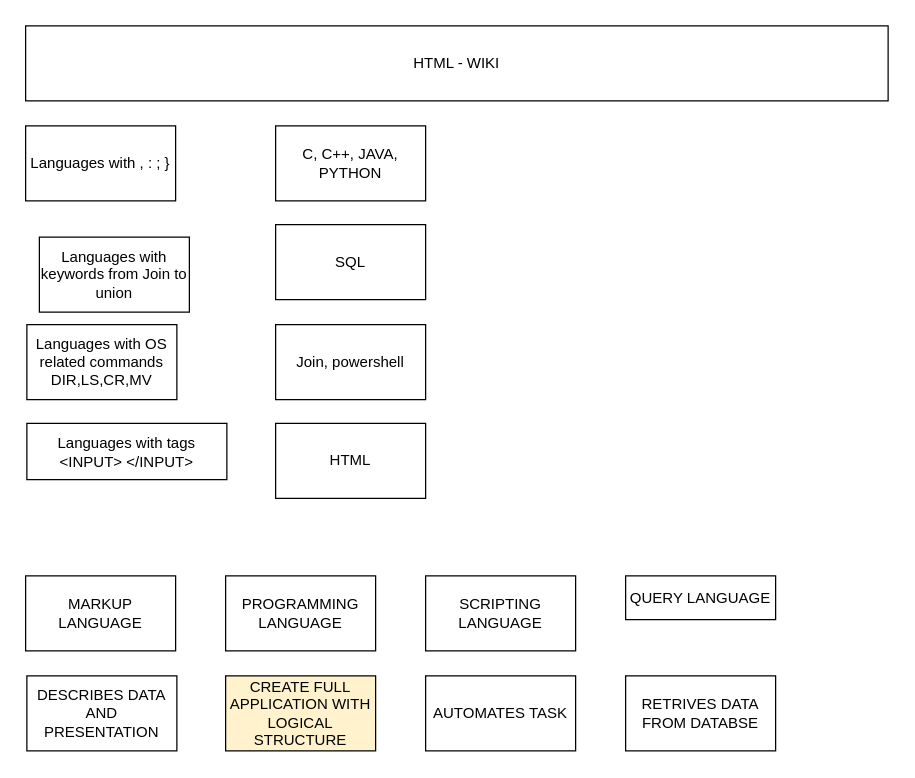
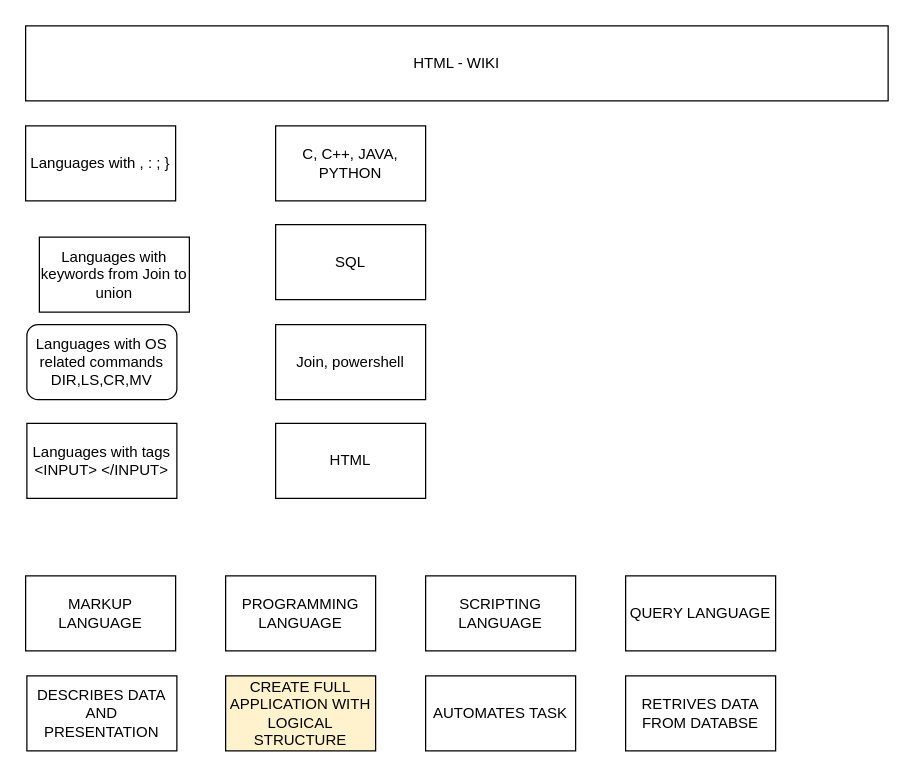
- <mxCell id="5" value="Languages with OS related commands DIR,LS,CR,MV" style="rounded=0;whiteSpace=wrap;html=1;" vertex="1" parent="1"><mxGeometry x="21" y="259" width="120" height="60" as="geometry" /></mxCell>
+ <mxCell id="5" value="Languages with OS related commands DIR,LS,CR,MV" style="whiteSpace=wrap;html=1;rounded=1;" vertex="1" parent="1"><mxGeometry x="21" y="259" width="120" height="60" as="geometry" /></mxCell>
- <mxCell id="6" value="Languages with tags &amp;lt;INPUT&amp;gt; &amp;lt;/INPUT&amp;gt;" style="rounded=0;whiteSpace=wrap;html=1;" vertex="1" parent="1"><mxGeometry x="21" y="338" width="160" height="45" as="geometry" /></mxCell>
+ <mxCell id="6" value="Languages with tags &amp;lt;INPUT&amp;gt; &amp;lt;/INPUT&amp;gt;" style="rounded=0;whiteSpace=wrap;html=1;" vertex="1" parent="1"><mxGeometry x="21" y="338" width="120" height="60" as="geometry" /></mxCell>
- <mxCell id="13" value="QUERY LANGUAGE" style="rounded=0;whiteSpace=wrap;html=1;" vertex="1" parent="1"><mxGeometry x="500" y="460" width="120" height="35" as="geometry" /></mxCell>
+ <mxCell id="13" value="QUERY LANGUAGE" style="rounded=0;whiteSpace=wrap;html=1;" vertex="1" parent="1"><mxGeometry x="500" y="460" width="120" height="60" as="geometry" /></mxCell>
